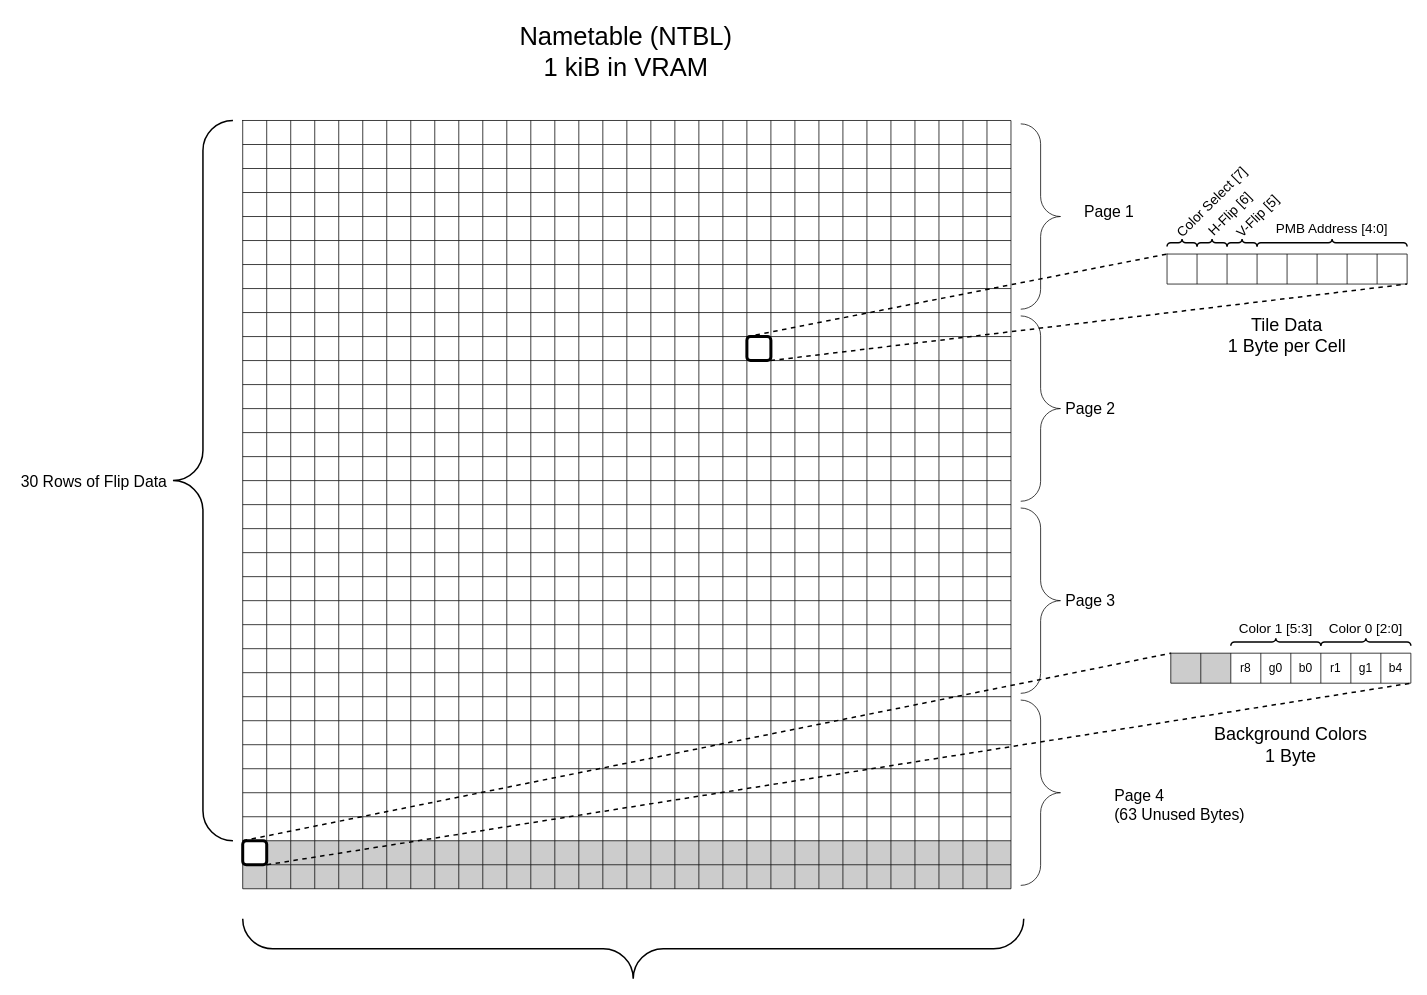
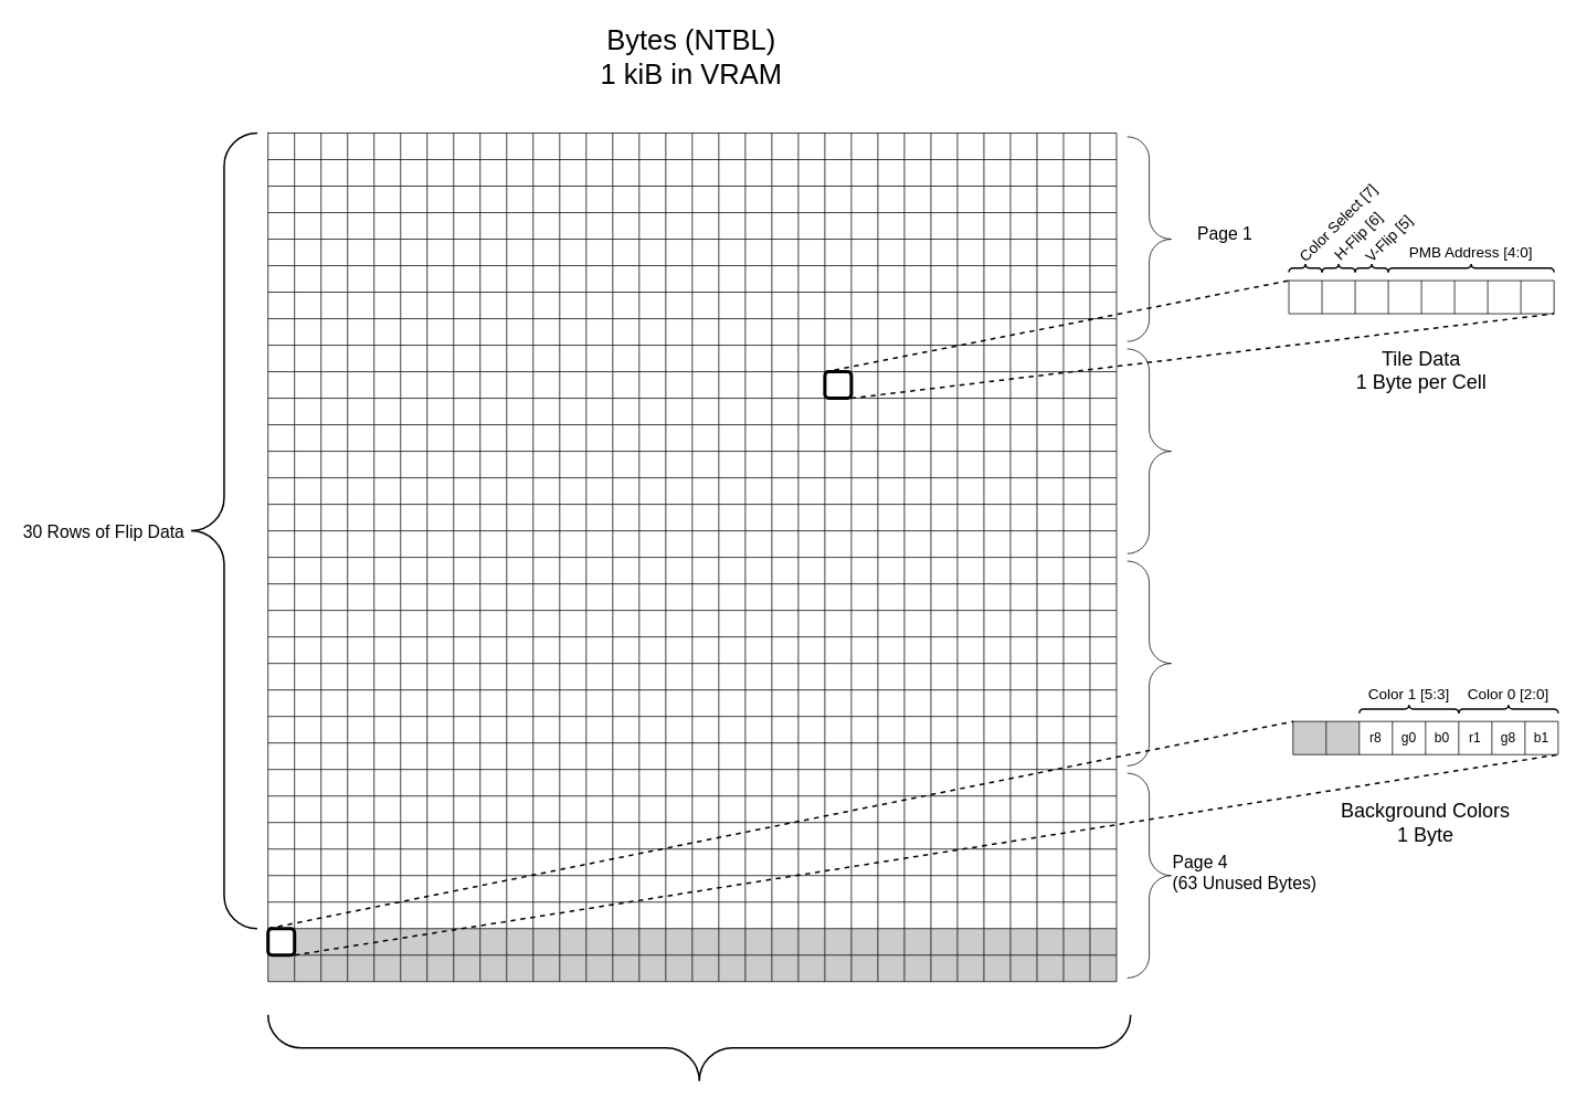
- <mxCell id="2" value="Nametable (NTBL)&#10;1 kiB in VRAM" style="text;resizable=0;autosize=1;align=center;verticalAlign=middle;points=[];fillColor=none;strokeColor=none;rounded=0;shadow=0;sketch=0;fontSize=34;" vertex="1" parent="1"><mxGeometry x="679" y="20" width="310" height="90" as="geometry" /></mxCell>
+ <mxCell id="2" value="Bytes (NTBL)&#10;1 kiB in VRAM" style="text;resizable=0;autosize=1;align=center;verticalAlign=middle;points=[];fillColor=none;strokeColor=none;rounded=0;shadow=0;sketch=0;fontSize=34;" vertex="1" parent="1"><mxGeometry x="679" y="20" width="310" height="90" as="geometry" /></mxCell>
- <mxCell id="1108" value="Page 2" style="text;resizable=0;autosize=1;align=center;verticalAlign=middle;points=[];fillColor=none;strokeColor=none;rounded=0;shadow=0;glass=0;sketch=0;fontSize=21;opacity=20;" vertex="1" parent="1"><mxGeometry x="1413" y="527" width="80" height="30" as="geometry" /></mxCell>
- <mxCell id="1109" value="Page 3" style="text;resizable=0;autosize=1;align=center;verticalAlign=middle;points=[];fillColor=none;strokeColor=none;rounded=0;shadow=0;glass=0;sketch=0;fontSize=21;opacity=20;" vertex="1" parent="1"><mxGeometry x="1413" y="783" width="80" height="30" as="geometry" /></mxCell>
- <mxCell id="1093" value="g1" style="shape=partialRectangle;whiteSpace=wrap;connectable=0;overflow=hidden;fillColor=none;top=0;left=0;bottom=0;right=0;fontSize=16;" vertex="1" parent="1086"><mxGeometry x="240" width="40" height="40" as="geometry" /></mxCell>
+ <mxCell id="1093" value="g8" style="shape=partialRectangle;whiteSpace=wrap;connectable=0;overflow=hidden;fillColor=none;top=0;left=0;bottom=0;right=0;fontSize=16;" vertex="1" parent="1086"><mxGeometry x="240" width="40" height="40" as="geometry" /></mxCell>
- <mxCell id="1094" value="b4" style="shape=partialRectangle;whiteSpace=wrap;connectable=0;overflow=hidden;fillColor=none;top=0;left=0;bottom=0;right=0;fontSize=16;" vertex="1" parent="1086"><mxGeometry x="280" width="40" height="40" as="geometry" /></mxCell>
+ <mxCell id="1094" value="b1" style="shape=partialRectangle;whiteSpace=wrap;connectable=0;overflow=hidden;fillColor=none;top=0;left=0;bottom=0;right=0;fontSize=16;" vertex="1" parent="1086"><mxGeometry x="280" width="40" height="40" as="geometry" /></mxCell>
- <mxCell id="1110" value="Page 4&#10;(63 Unused Bytes)" style="text;resizable=0;autosize=1;align=left;verticalAlign=middle;points=[];fillColor=none;strokeColor=none;rounded=0;shadow=0;glass=0;sketch=0;fontSize=21;opacity=20;" vertex="1" parent="1"><mxGeometry x="1483" y="1041" width="190" height="60" as="geometry" /></mxCell>
+ <mxCell id="1110" value="Page 4&#10;(63 Unused Bytes)" style="text;resizable=0;autosize=1;align=left;verticalAlign=middle;points=[];fillColor=none;strokeColor=none;rounded=0;shadow=0;glass=0;sketch=0;fontSize=21;opacity=20;" vertex="1" parent="1"><mxGeometry x="1413" y="1021" width="190" height="60" as="geometry" /></mxCell>
